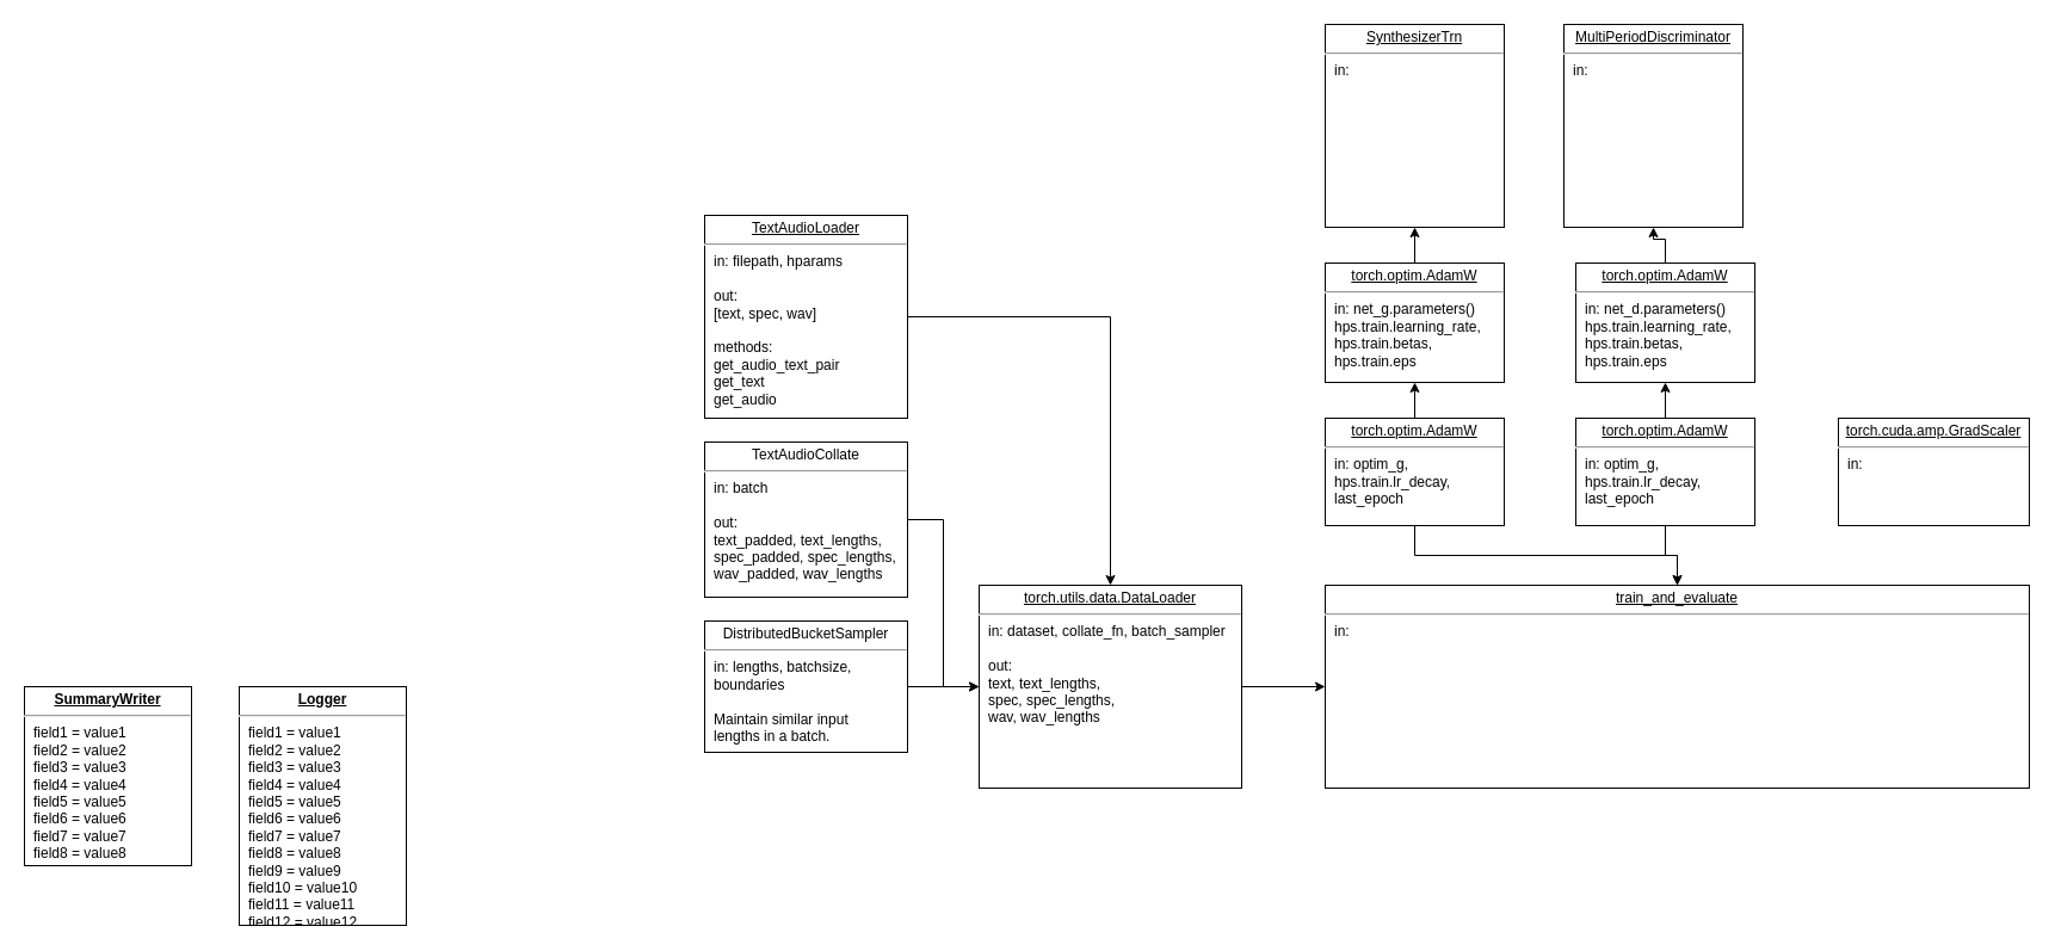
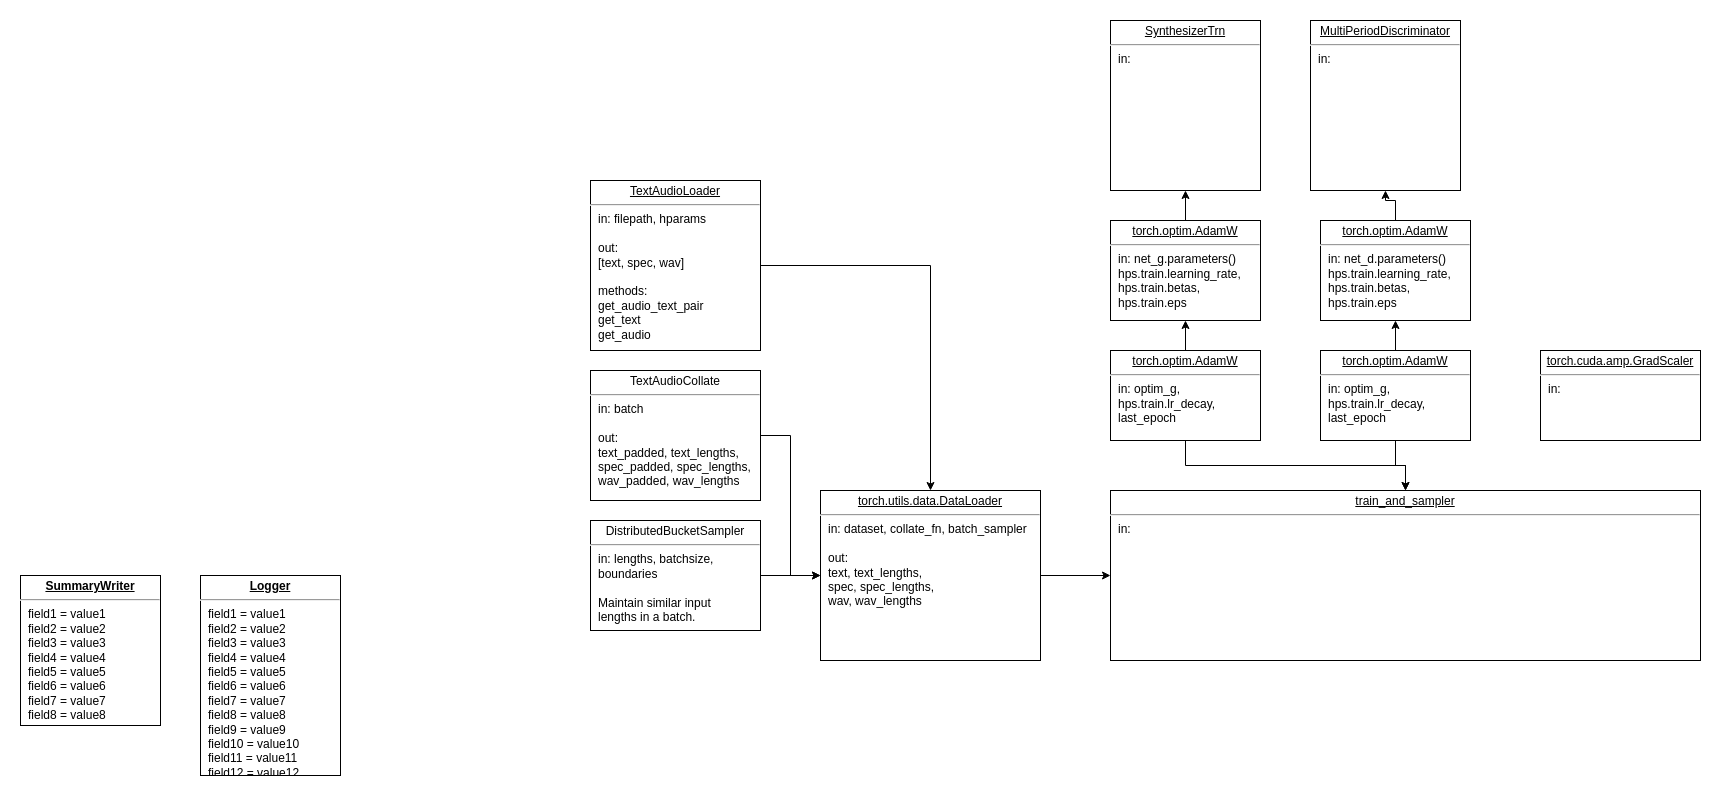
- <mxCell id="25" value="&lt;p style=&quot;margin: 4px 0px 0px; text-align: center;&quot;&gt;&lt;u&gt;train_and_evaluate&lt;/u&gt;&lt;br&gt;&lt;/p&gt;&lt;hr&gt;&lt;p style=&quot;margin: 0px ; margin-left: 8px&quot;&gt;in:&amp;nbsp;&lt;/p&gt;&lt;p style=&quot;margin: 0px ; margin-left: 8px&quot;&gt;&lt;br&gt;&lt;/p&gt;&lt;p style=&quot;margin: 0px ; margin-left: 8px&quot;&gt;&lt;br&gt;&lt;/p&gt;&lt;p style=&quot;margin: 0px ; margin-left: 8px&quot;&gt;&lt;br&gt;&lt;/p&gt;" style="verticalAlign=top;align=left;overflow=fill;fontSize=12;fontFamily=Helvetica;html=1;rounded=0;shadow=0;comic=0;labelBackgroundColor=none;strokeWidth=1" vertex="1" parent="1"><mxGeometry x="1110" y="490" width="590" height="170" as="geometry" /></mxCell>
+ <mxCell id="25" value="&lt;p style=&quot;margin: 4px 0px 0px; text-align: center;&quot;&gt;&lt;u&gt;train_and_sampler&lt;/u&gt;&lt;br&gt;&lt;/p&gt;&lt;hr&gt;&lt;p style=&quot;margin: 0px ; margin-left: 8px&quot;&gt;in:&amp;nbsp;&lt;/p&gt;&lt;p style=&quot;margin: 0px ; margin-left: 8px&quot;&gt;&lt;br&gt;&lt;/p&gt;&lt;p style=&quot;margin: 0px ; margin-left: 8px&quot;&gt;&lt;br&gt;&lt;/p&gt;&lt;p style=&quot;margin: 0px ; margin-left: 8px&quot;&gt;&lt;br&gt;&lt;/p&gt;" style="verticalAlign=top;align=left;overflow=fill;fontSize=12;fontFamily=Helvetica;html=1;rounded=0;shadow=0;comic=0;labelBackgroundColor=none;strokeWidth=1" vertex="1" parent="1"><mxGeometry x="1110" y="490" width="590" height="170" as="geometry" /></mxCell>
